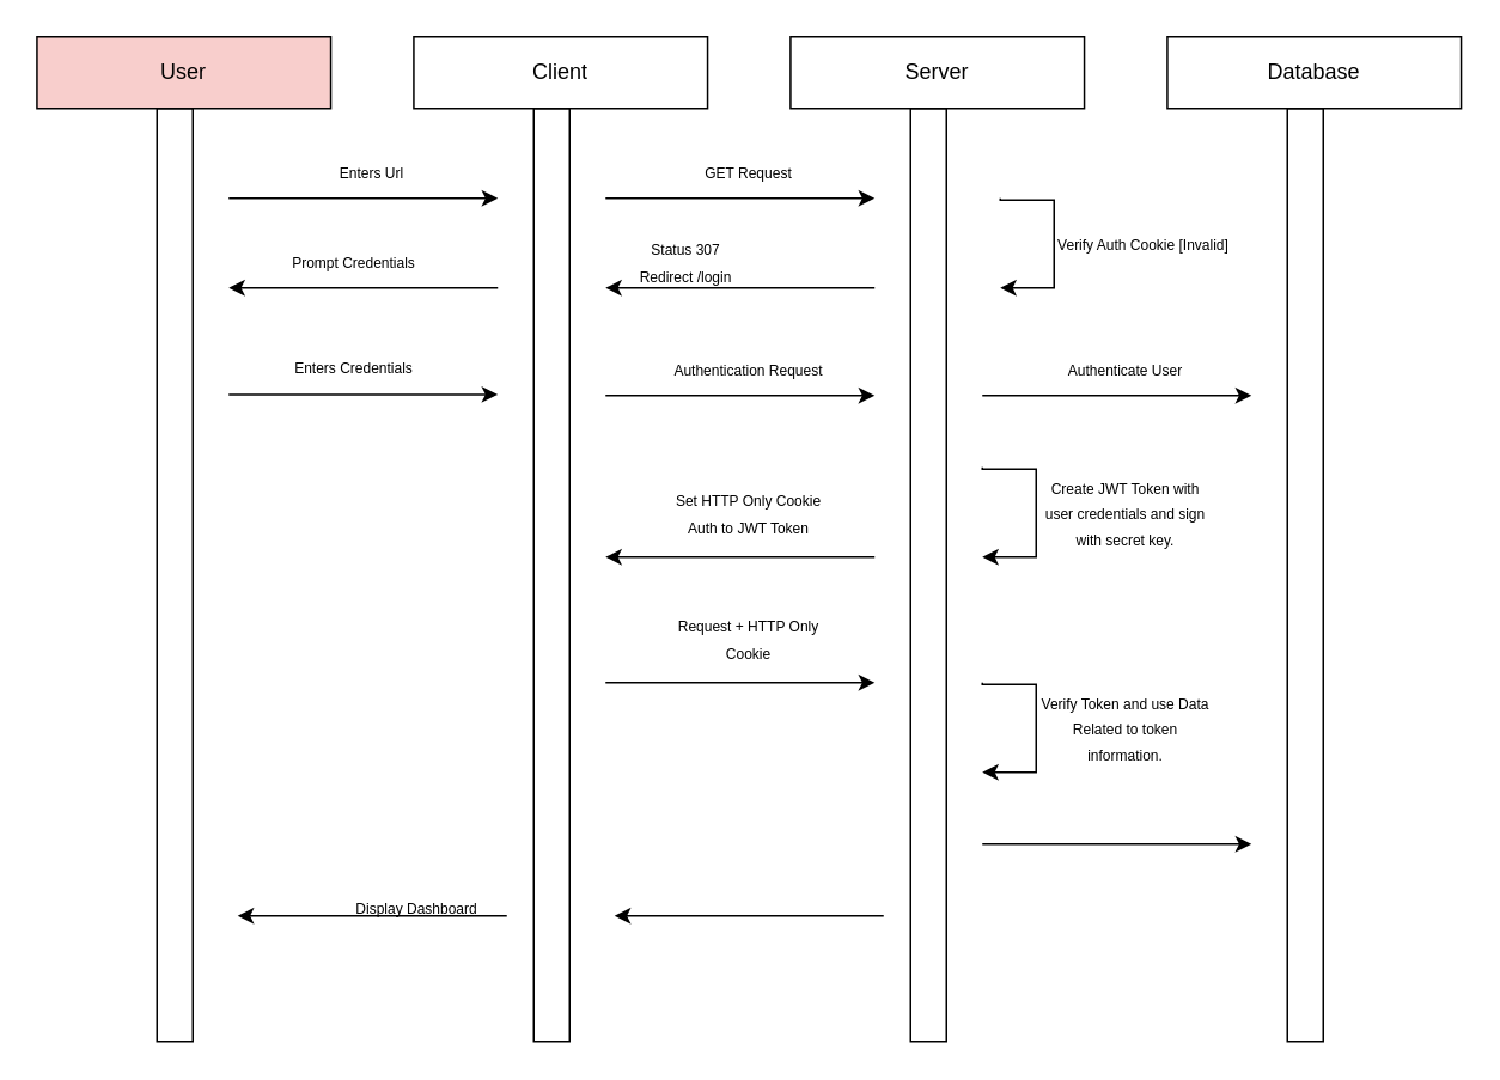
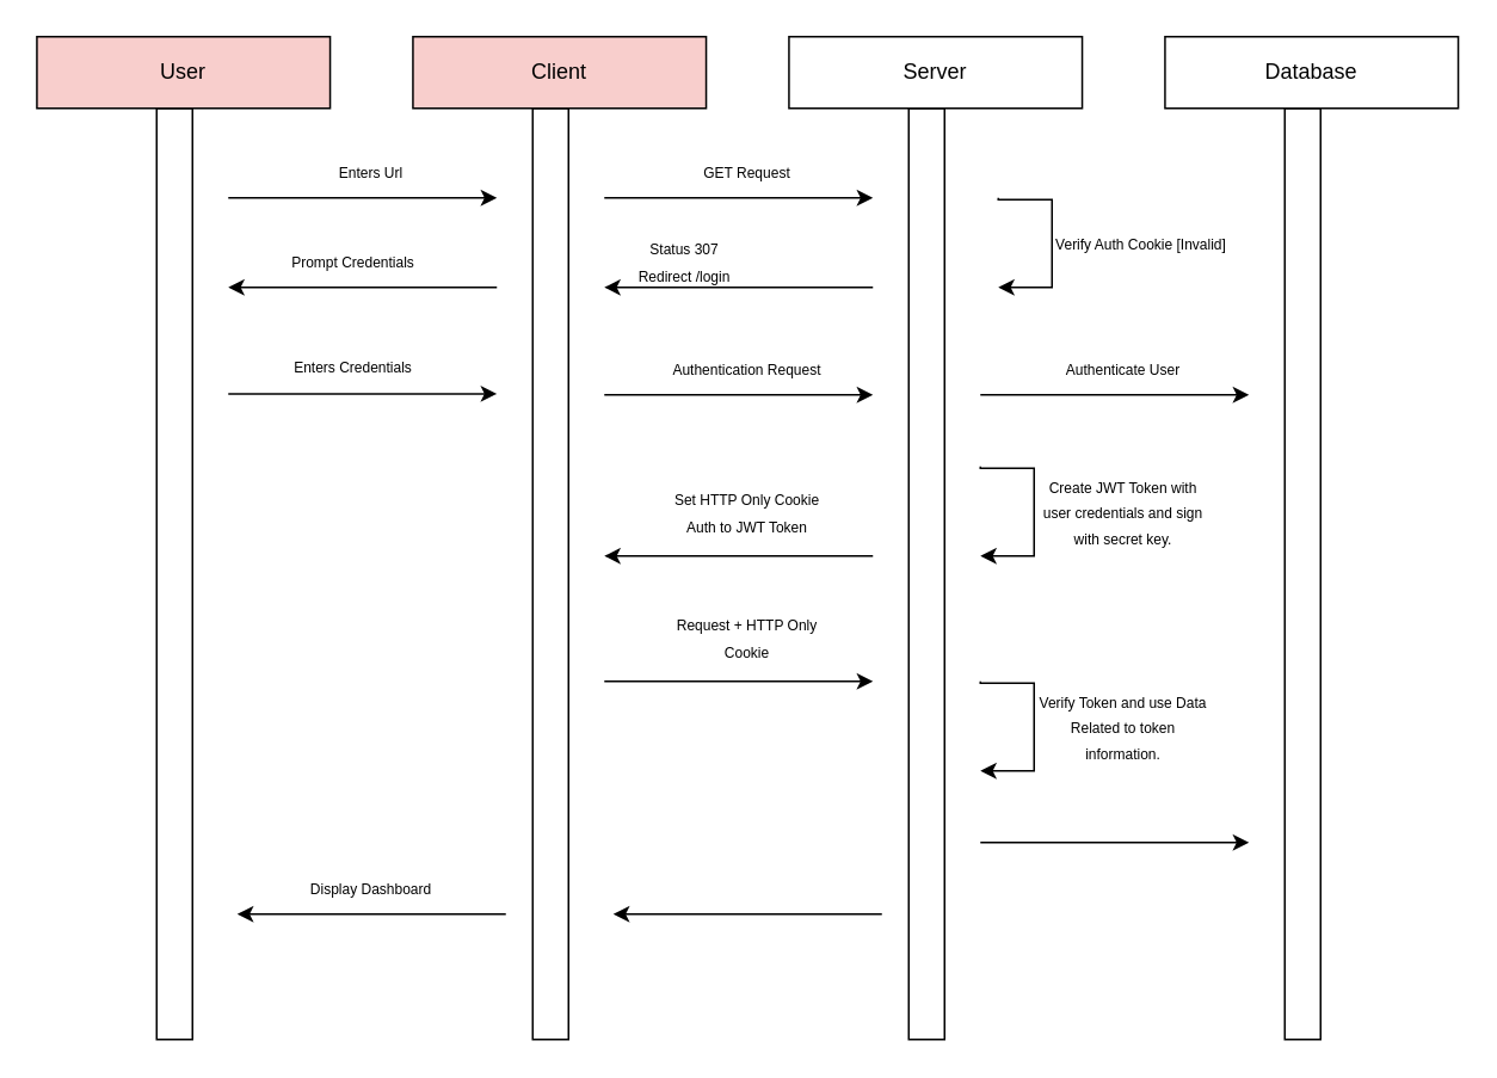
- <mxCell id="8" value="Client" style="rounded=0;whiteSpace=wrap;html=1;" parent="1" vertex="1"><mxGeometry x="230.12" y="20" width="163.75" height="40" as="geometry" /></mxCell>
+ <mxCell id="8" value="Client" style="rounded=0;whiteSpace=wrap;html=1;fillColor=#f8cecc;" parent="1" vertex="1"><mxGeometry x="230.12" y="20" width="163.75" height="40" as="geometry" /></mxCell>
- <mxCell id="31" value="&lt;span style=&quot;font-size: 8px;&quot;&gt;Display Dashboard&lt;/span&gt;" style="text;html=1;align=center;verticalAlign=middle;whiteSpace=wrap;rounded=0;" parent="1" vertex="1"><mxGeometry x="182" y="490" width="100" height="30" as="geometry" /></mxCell>
+ <mxCell id="31" value="&lt;span style=&quot;font-size: 8px;&quot;&gt;Display Dashboard&lt;/span&gt;" style="text;html=1;align=center;verticalAlign=middle;whiteSpace=wrap;rounded=0;" parent="1" vertex="1"><mxGeometry x="157" y="480" width="100" height="30" as="geometry" /></mxCell>
